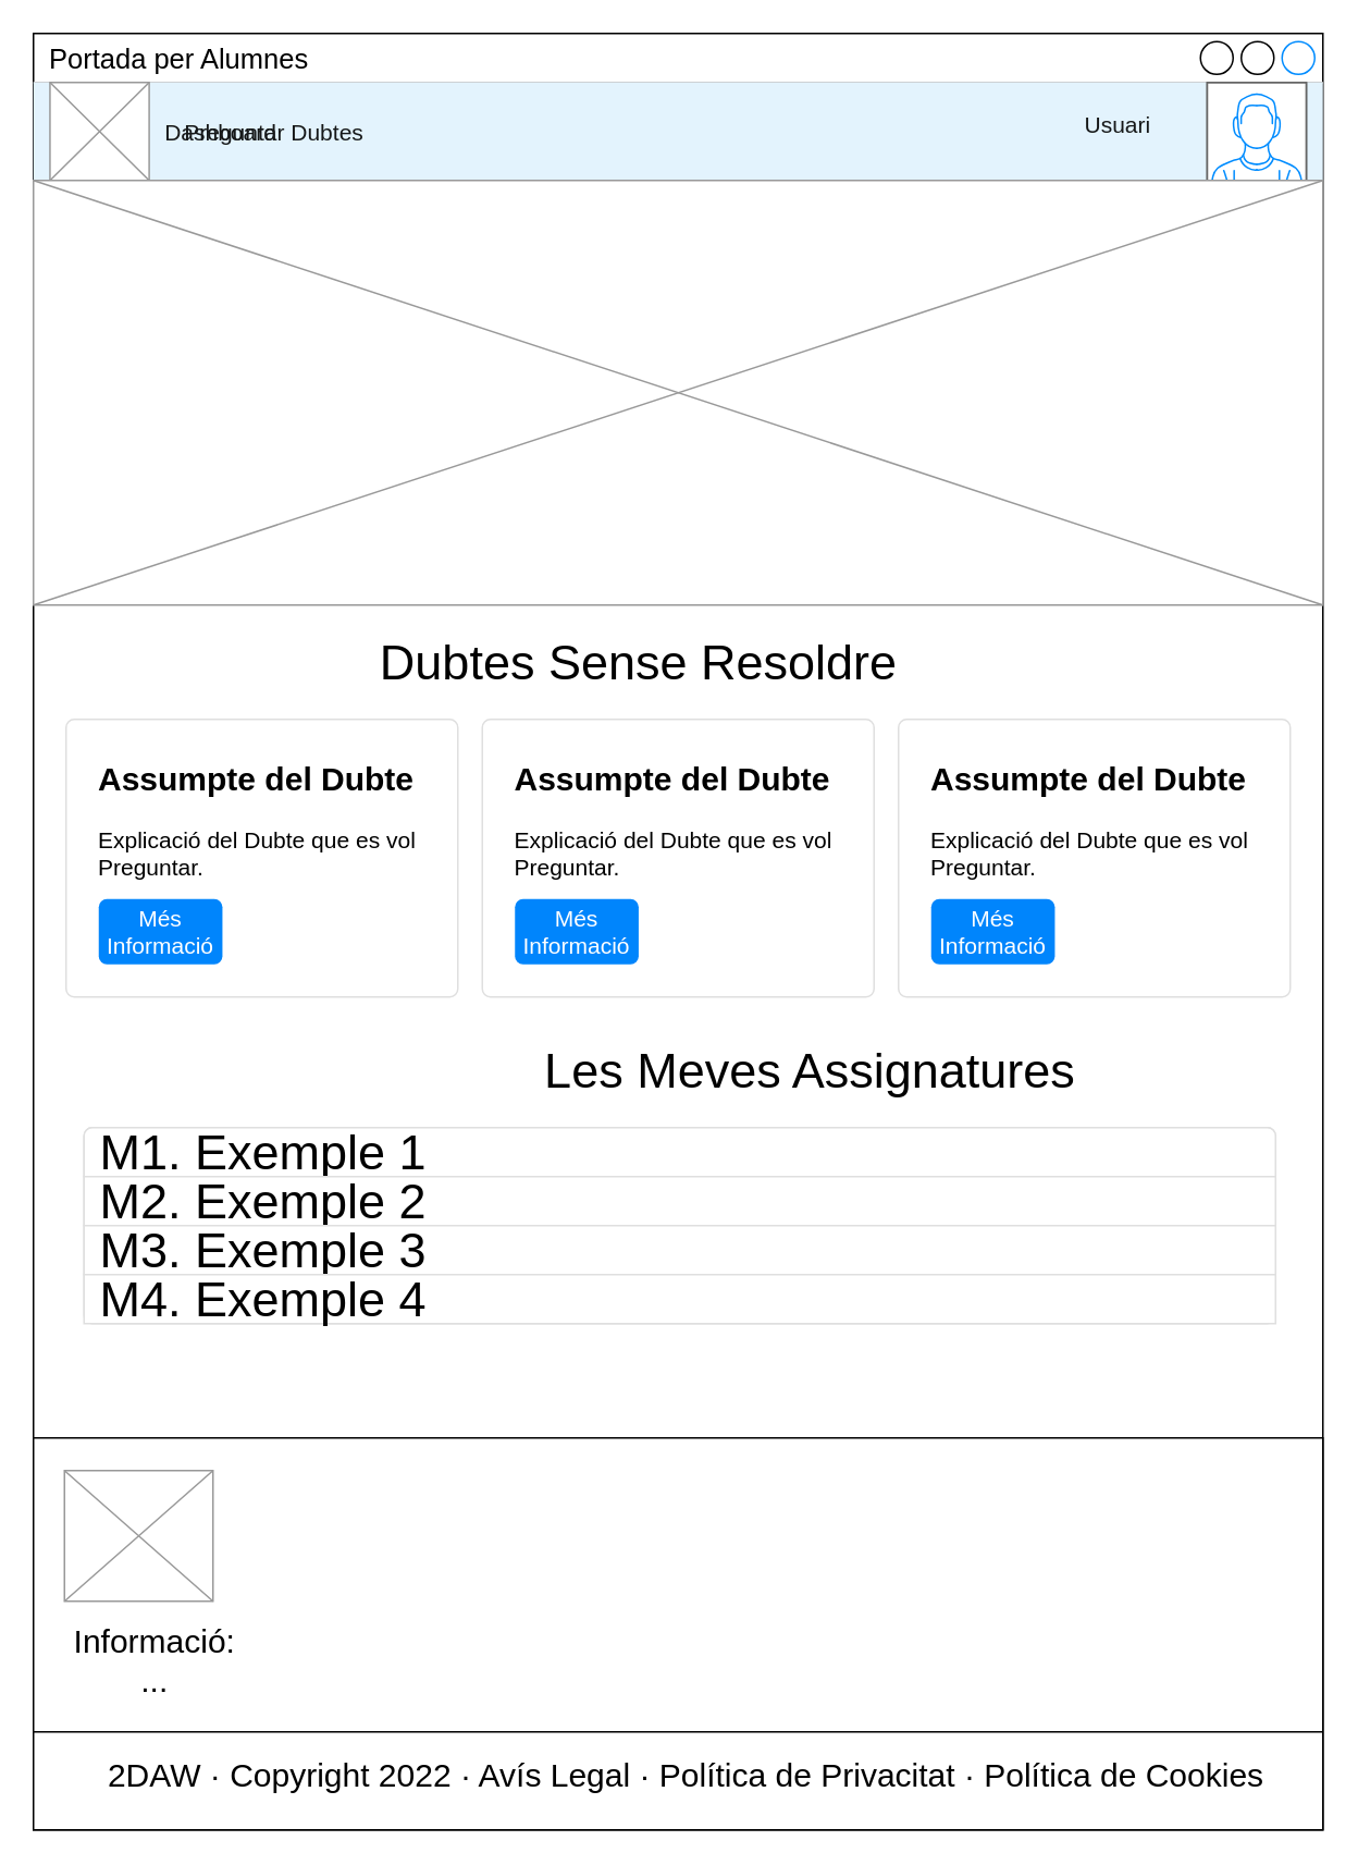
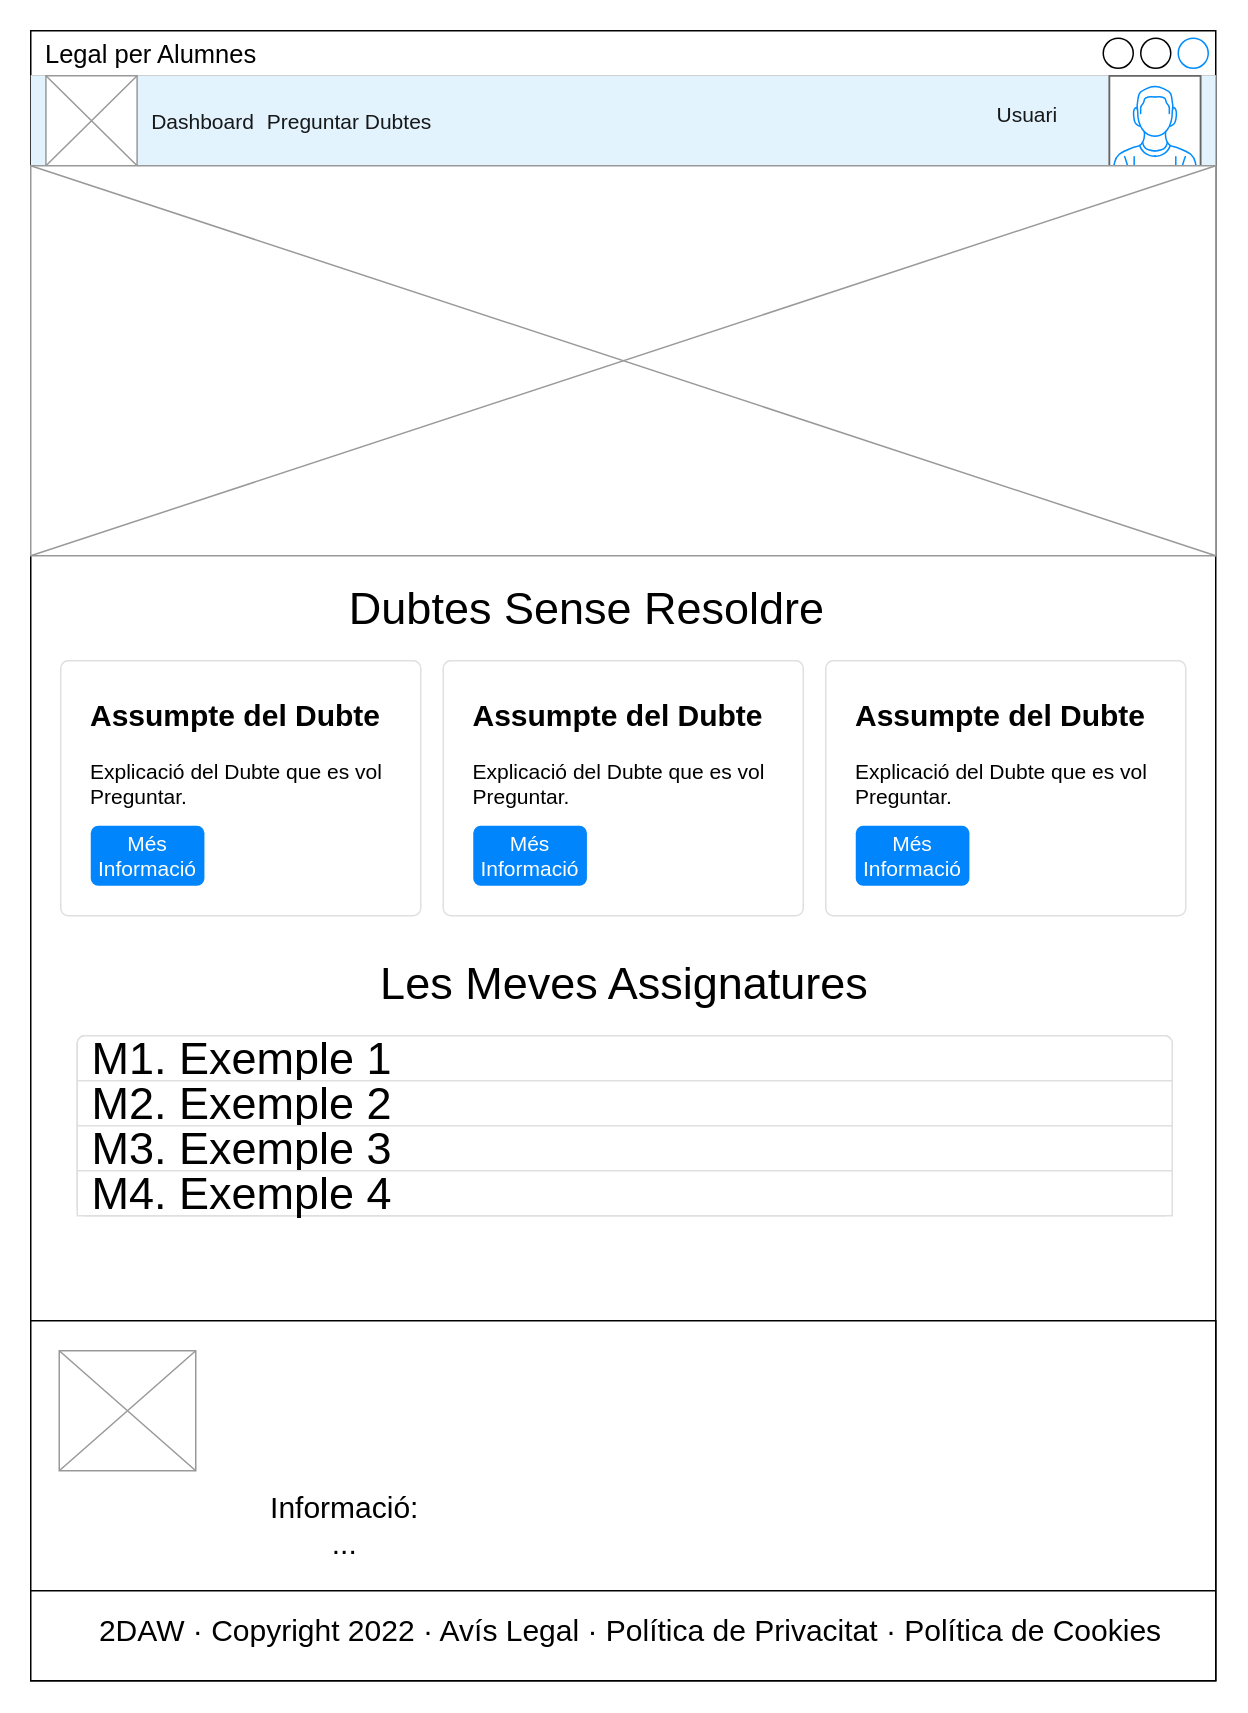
- <mxCell id="2" value="Portada per Alumnes" style="strokeWidth=1;shadow=0;dashed=0;align=center;html=1;shape=mxgraph.mockup.containers.window;align=left;verticalAlign=top;spacingLeft=8;strokeColor2=#008cff;strokeColor3=#c4c4c4;mainText=;fontSize=17;labelBackgroundColor=none;" parent="1" vertex="1"><mxGeometry x="20" y="20" width="790" height="1100" as="geometry" /></mxCell>
+ <mxCell id="2" value="Legal per Alumnes" style="strokeWidth=1;shadow=0;dashed=0;align=center;html=1;shape=mxgraph.mockup.containers.window;align=left;verticalAlign=top;spacingLeft=8;strokeColor2=#008cff;strokeColor3=#c4c4c4;mainText=;fontSize=17;labelBackgroundColor=none;" parent="1" vertex="1"><mxGeometry x="20" y="20" width="790" height="1100" as="geometry" /></mxCell>
- <mxCell id="7" value="Preguntar Dubtes" style="fillColor=none;strokeColor=none;fontSize=14;fontColor=#161819;align=center;" parent="3" vertex="1"><mxGeometry x="86.923" y="10" width="121.538" height="40" as="geometry" /></mxCell>
+ <mxCell id="7" value="Preguntar Dubtes" style="fillColor=none;strokeColor=none;fontSize=14;fontColor=#161819;align=center;" parent="3" vertex="1"><mxGeometry x="151.923" y="10" width="121.538" height="40" as="geometry" /></mxCell>
- <mxCell id="22" value="&lt;span style=&quot;font-size: 30px&quot;&gt;Les Meves Assignatures&lt;/span&gt;" style="text;html=1;strokeColor=none;fillColor=none;align=center;verticalAlign=middle;whiteSpace=wrap;rounded=0;" vertex="1" parent="1"><mxGeometry x="311" y="640" width="370" height="30" as="geometry" /></mxCell>
+ <mxCell id="22" value="&lt;span style=&quot;font-size: 30px&quot;&gt;Les Meves Assignatures&lt;/span&gt;" style="text;html=1;strokeColor=none;fillColor=none;align=center;verticalAlign=middle;whiteSpace=wrap;rounded=0;" vertex="1" parent="1"><mxGeometry x="231" y="640" width="370" height="30" as="geometry" /></mxCell>
- <mxCell id="12" value="Informació:&#10;..." style="fontSize=20;align=center;strokeColor=none;" vertex="1" parent="1"><mxGeometry x="39" y="990" width="111" height="50" as="geometry" /></mxCell>
+ <mxCell id="12" value="Informació:&#10;..." style="fontSize=20;align=center;strokeColor=none;" vertex="1" parent="1"><mxGeometry x="174" y="990" width="111" height="50" as="geometry" /></mxCell>
